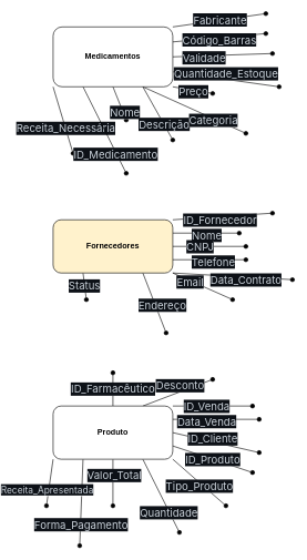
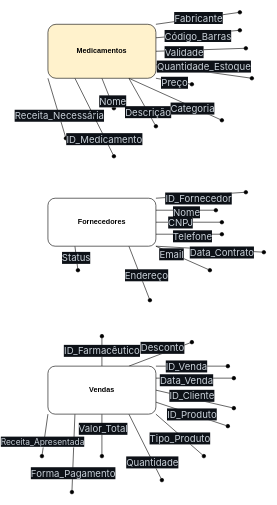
- <mxCell id="44" value="&lt;b&gt;Medicamentos&lt;/b&gt;" style="rounded=1;whiteSpace=wrap;html=1;" parent="1" vertex="1"><mxGeometry x="30" y="40" width="180" height="90" as="geometry" /></mxCell>
+ <mxCell id="44" value="&lt;b&gt;Medicamentos&lt;/b&gt;" style="rounded=1;whiteSpace=wrap;html=1;fillColor=#fff2cc;" parent="1" vertex="1"><mxGeometry x="30" y="40" width="180" height="90" as="geometry" /></mxCell>
- <mxCell id="60" value="&lt;b&gt;Fornecedores&lt;/b&gt;" style="rounded=1;whiteSpace=wrap;html=1;fillColor=#fff2cc;" parent="1" vertex="1"><mxGeometry x="30" y="330" width="180" height="80" as="geometry" /></mxCell>
+ <mxCell id="60" value="&lt;b&gt;Fornecedores&lt;/b&gt;" style="rounded=1;whiteSpace=wrap;html=1;" parent="1" vertex="1"><mxGeometry x="30" y="330" width="180" height="80" as="geometry" /></mxCell>
- <mxCell id="23" value="&lt;b&gt;Produto&lt;/b&gt;" style="rounded=1;whiteSpace=wrap;html=1;" parent="1" vertex="1"><mxGeometry x="30" y="610" width="180" height="80" as="geometry" /></mxCell>
+ <mxCell id="23" value="&lt;b&gt;Vendas&lt;/b&gt;" style="rounded=1;whiteSpace=wrap;html=1;" parent="1" vertex="1"><mxGeometry x="30" y="610" width="180" height="80" as="geometry" /></mxCell>
